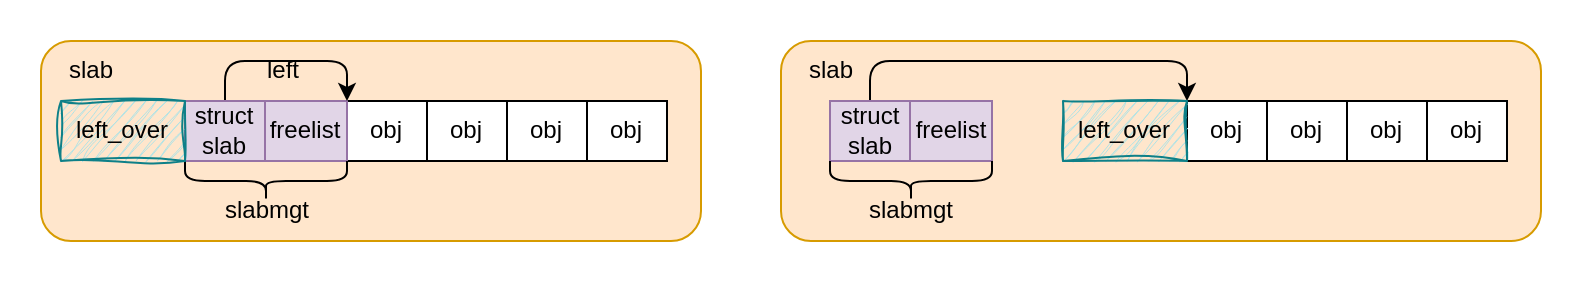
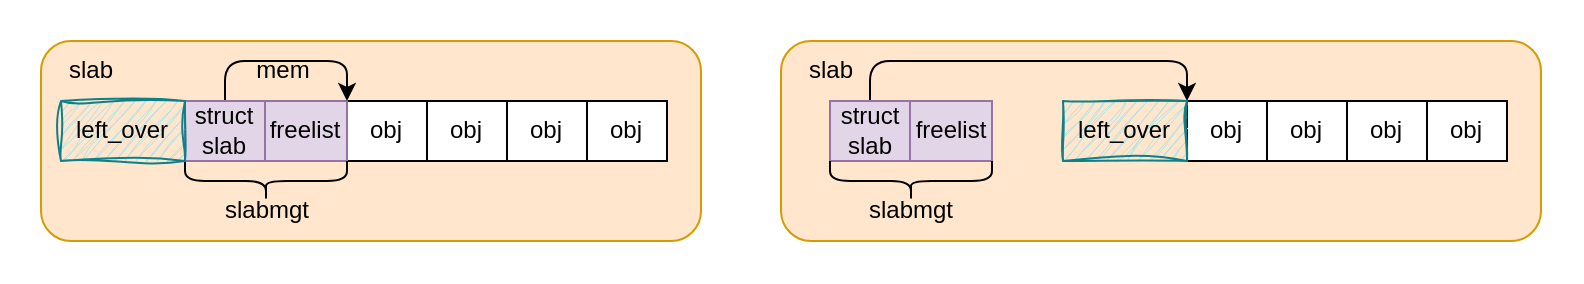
- <mxCell id="14" value="left" style="text;html=1;align=center;verticalAlign=middle;resizable=0;points=[];autosize=1;strokeColor=none;fillColor=none;" vertex="1" parent="1"><mxGeometry x="115.5" y="20" width="50" height="30" as="geometry" /></mxCell>
+ <mxCell id="14" value="mem" style="text;html=1;align=center;verticalAlign=middle;resizable=0;points=[];autosize=1;strokeColor=none;fillColor=none;" vertex="1" parent="1"><mxGeometry x="115.5" y="20" width="50" height="30" as="geometry" /></mxCell>
